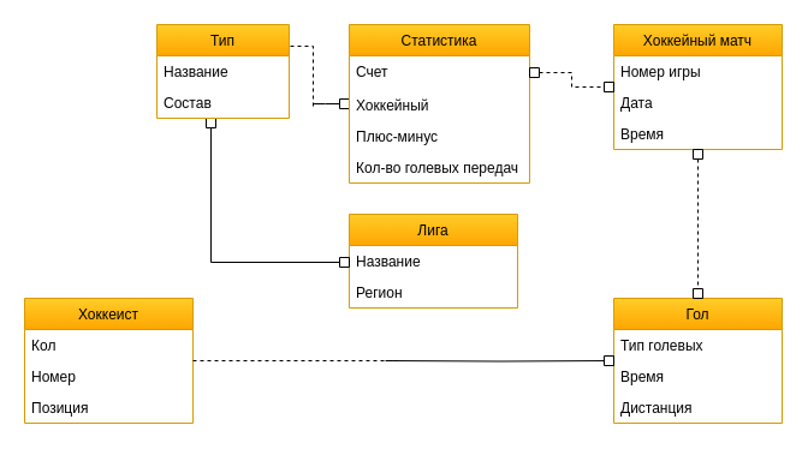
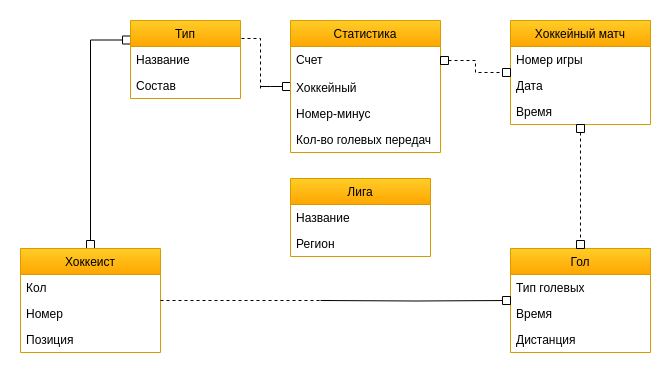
- <mxCell id="26" value="Плюс-минус" style="text;strokeColor=none;fillColor=none;align=left;verticalAlign=top;spacingLeft=4;spacingRight=4;overflow=hidden;rotatable=0;points=[[0,0.5],[1,0.5]];portConstraint=eastwest;" parent="23" vertex="1"><mxGeometry y="80" width="150" height="26" as="geometry" /></mxCell>
+ <mxCell id="26" value="Номер-минус" style="text;strokeColor=none;fillColor=none;align=left;verticalAlign=top;spacingLeft=4;spacingRight=4;overflow=hidden;rotatable=0;points=[[0,0.5],[1,0.5]];portConstraint=eastwest;" parent="23" vertex="1"><mxGeometry y="80" width="150" height="26" as="geometry" /></mxCell>
+ <mxCell id="9" style="edgeStyle=orthogonalEdgeStyle;rounded=0;orthogonalLoop=1;jettySize=auto;html=1;startArrow=box;startFill=0;endArrow=box;endFill=0;entryX=0;entryY=0.25;entryDx=0;entryDy=0;exitX=0.5;exitY=0;exitDx=0;exitDy=0;" parent="1" source="10" target="16" edge="1"><mxGeometry relative="1" as="geometry"><mxPoint x="150" y="178" as="targetPoint" /></mxGeometry></mxCell>
- <mxCell id="14" style="edgeStyle=orthogonalEdgeStyle;rounded=0;orthogonalLoop=1;jettySize=auto;html=1;endArrow=box;endFill=0;startArrow=box;startFill=0;" parent="1" source="16" target="6" edge="1"><mxGeometry relative="1" as="geometry"><Array as="points"><mxPoint x="175" y="218" /></Array></mxGeometry></mxCell>
